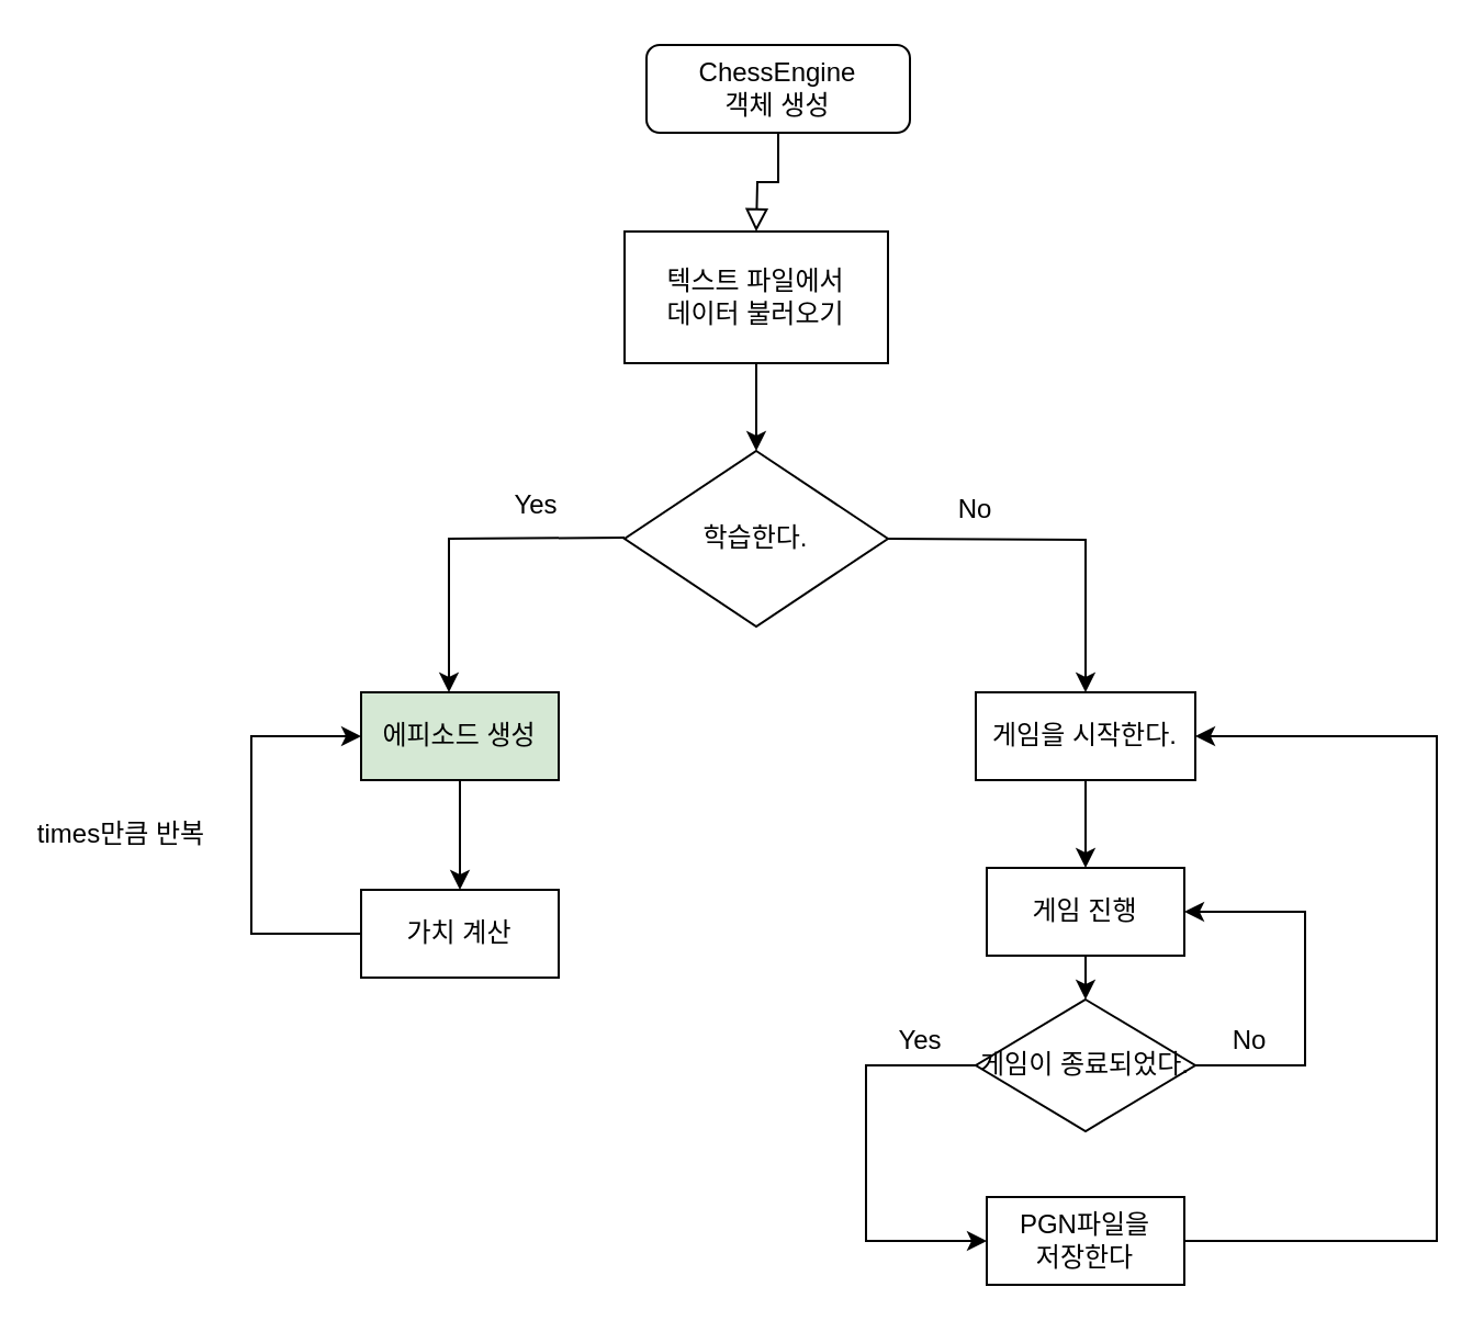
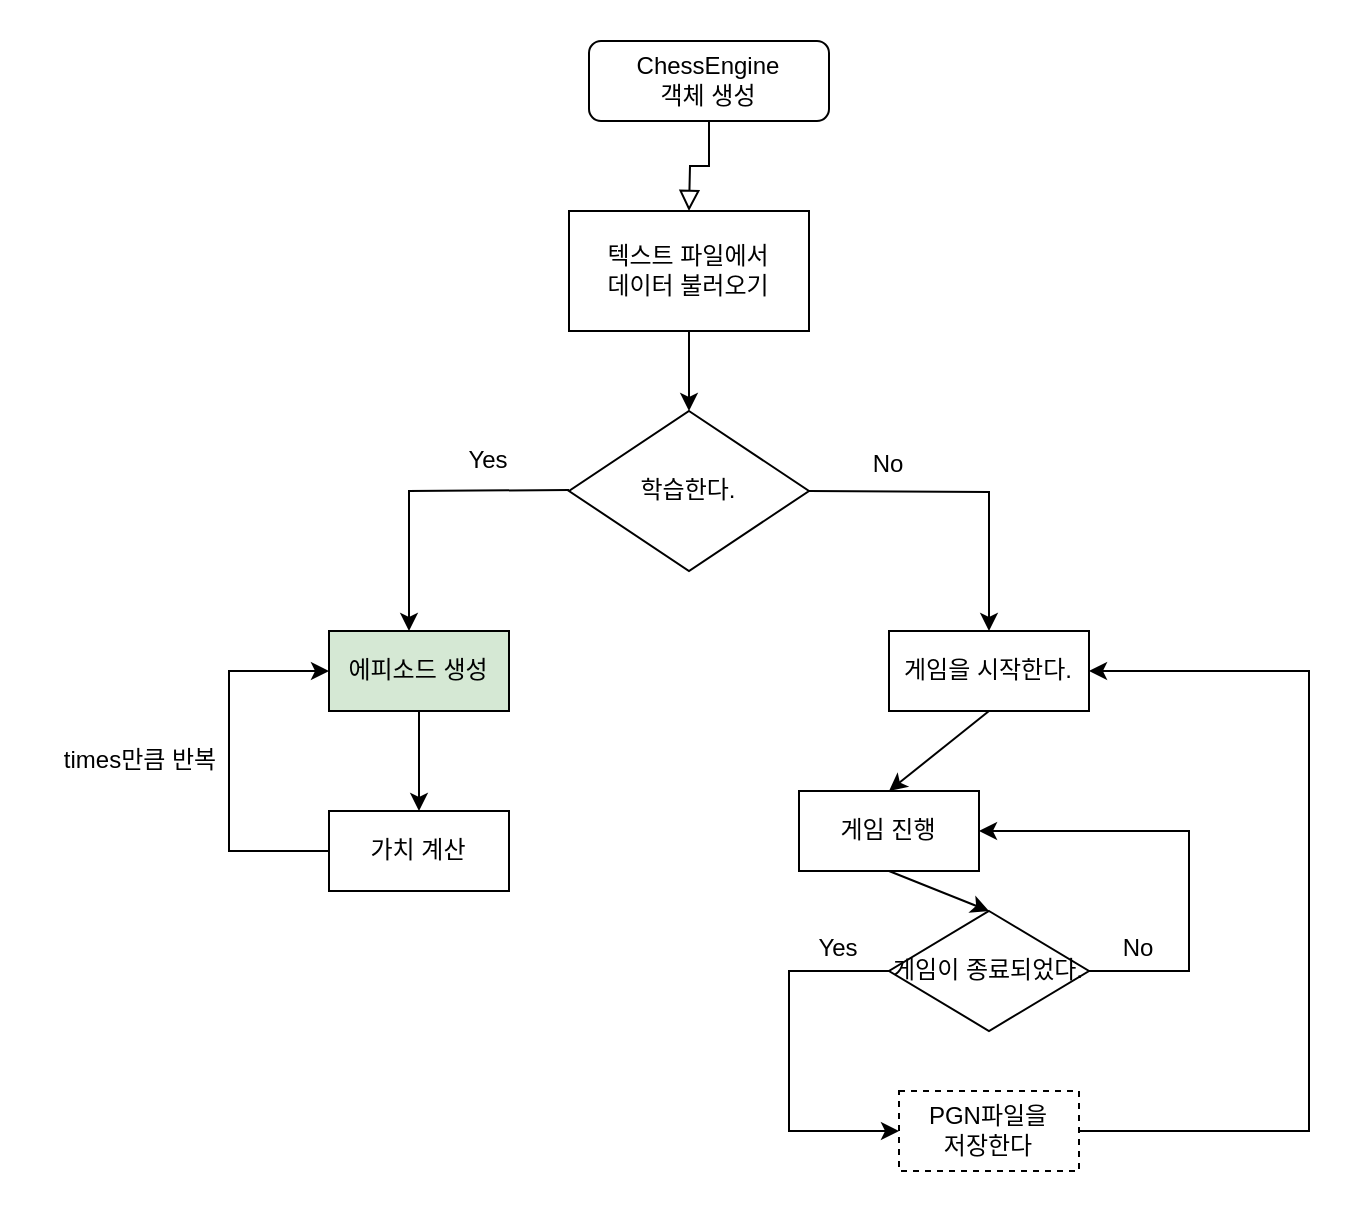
- <mxCell id="15" value="times만큼 반복" style="text;html=1;strokeColor=none;fillColor=none;align=center;verticalAlign=middle;whiteSpace=wrap;rounded=0;" vertex="1" parent="1"><mxGeometry x="5" y="365" width="100" height="30" as="geometry" /></mxCell>
+ <mxCell id="15" value="times만큼 반복" style="text;html=1;strokeColor=none;fillColor=none;align=center;verticalAlign=middle;whiteSpace=wrap;rounded=0;" vertex="1" parent="1"><mxGeometry x="20" y="365" width="100" height="30" as="geometry" /></mxCell>
- <mxCell id="17" value="게임 진행" style="rounded=0;whiteSpace=wrap;html=1;" vertex="1" parent="1"><mxGeometry x="449" y="395" width="90" height="40" as="geometry" /></mxCell>
+ <mxCell id="17" value="게임 진행" style="rounded=0;whiteSpace=wrap;html=1;" vertex="1" parent="1"><mxGeometry x="399" y="395" width="90" height="40" as="geometry" /></mxCell>
- <mxCell id="21" value="PGN파일을 &lt;br&gt;저장한다" style="rounded=0;whiteSpace=wrap;html=1;" vertex="1" parent="1"><mxGeometry x="449" y="545" width="90" height="40" as="geometry" /></mxCell>
+ <mxCell id="21" value="PGN파일을 &lt;br&gt;저장한다" style="rounded=0;whiteSpace=wrap;html=1;dashed=1;" vertex="1" parent="1"><mxGeometry x="449" y="545" width="90" height="40" as="geometry" /></mxCell>
